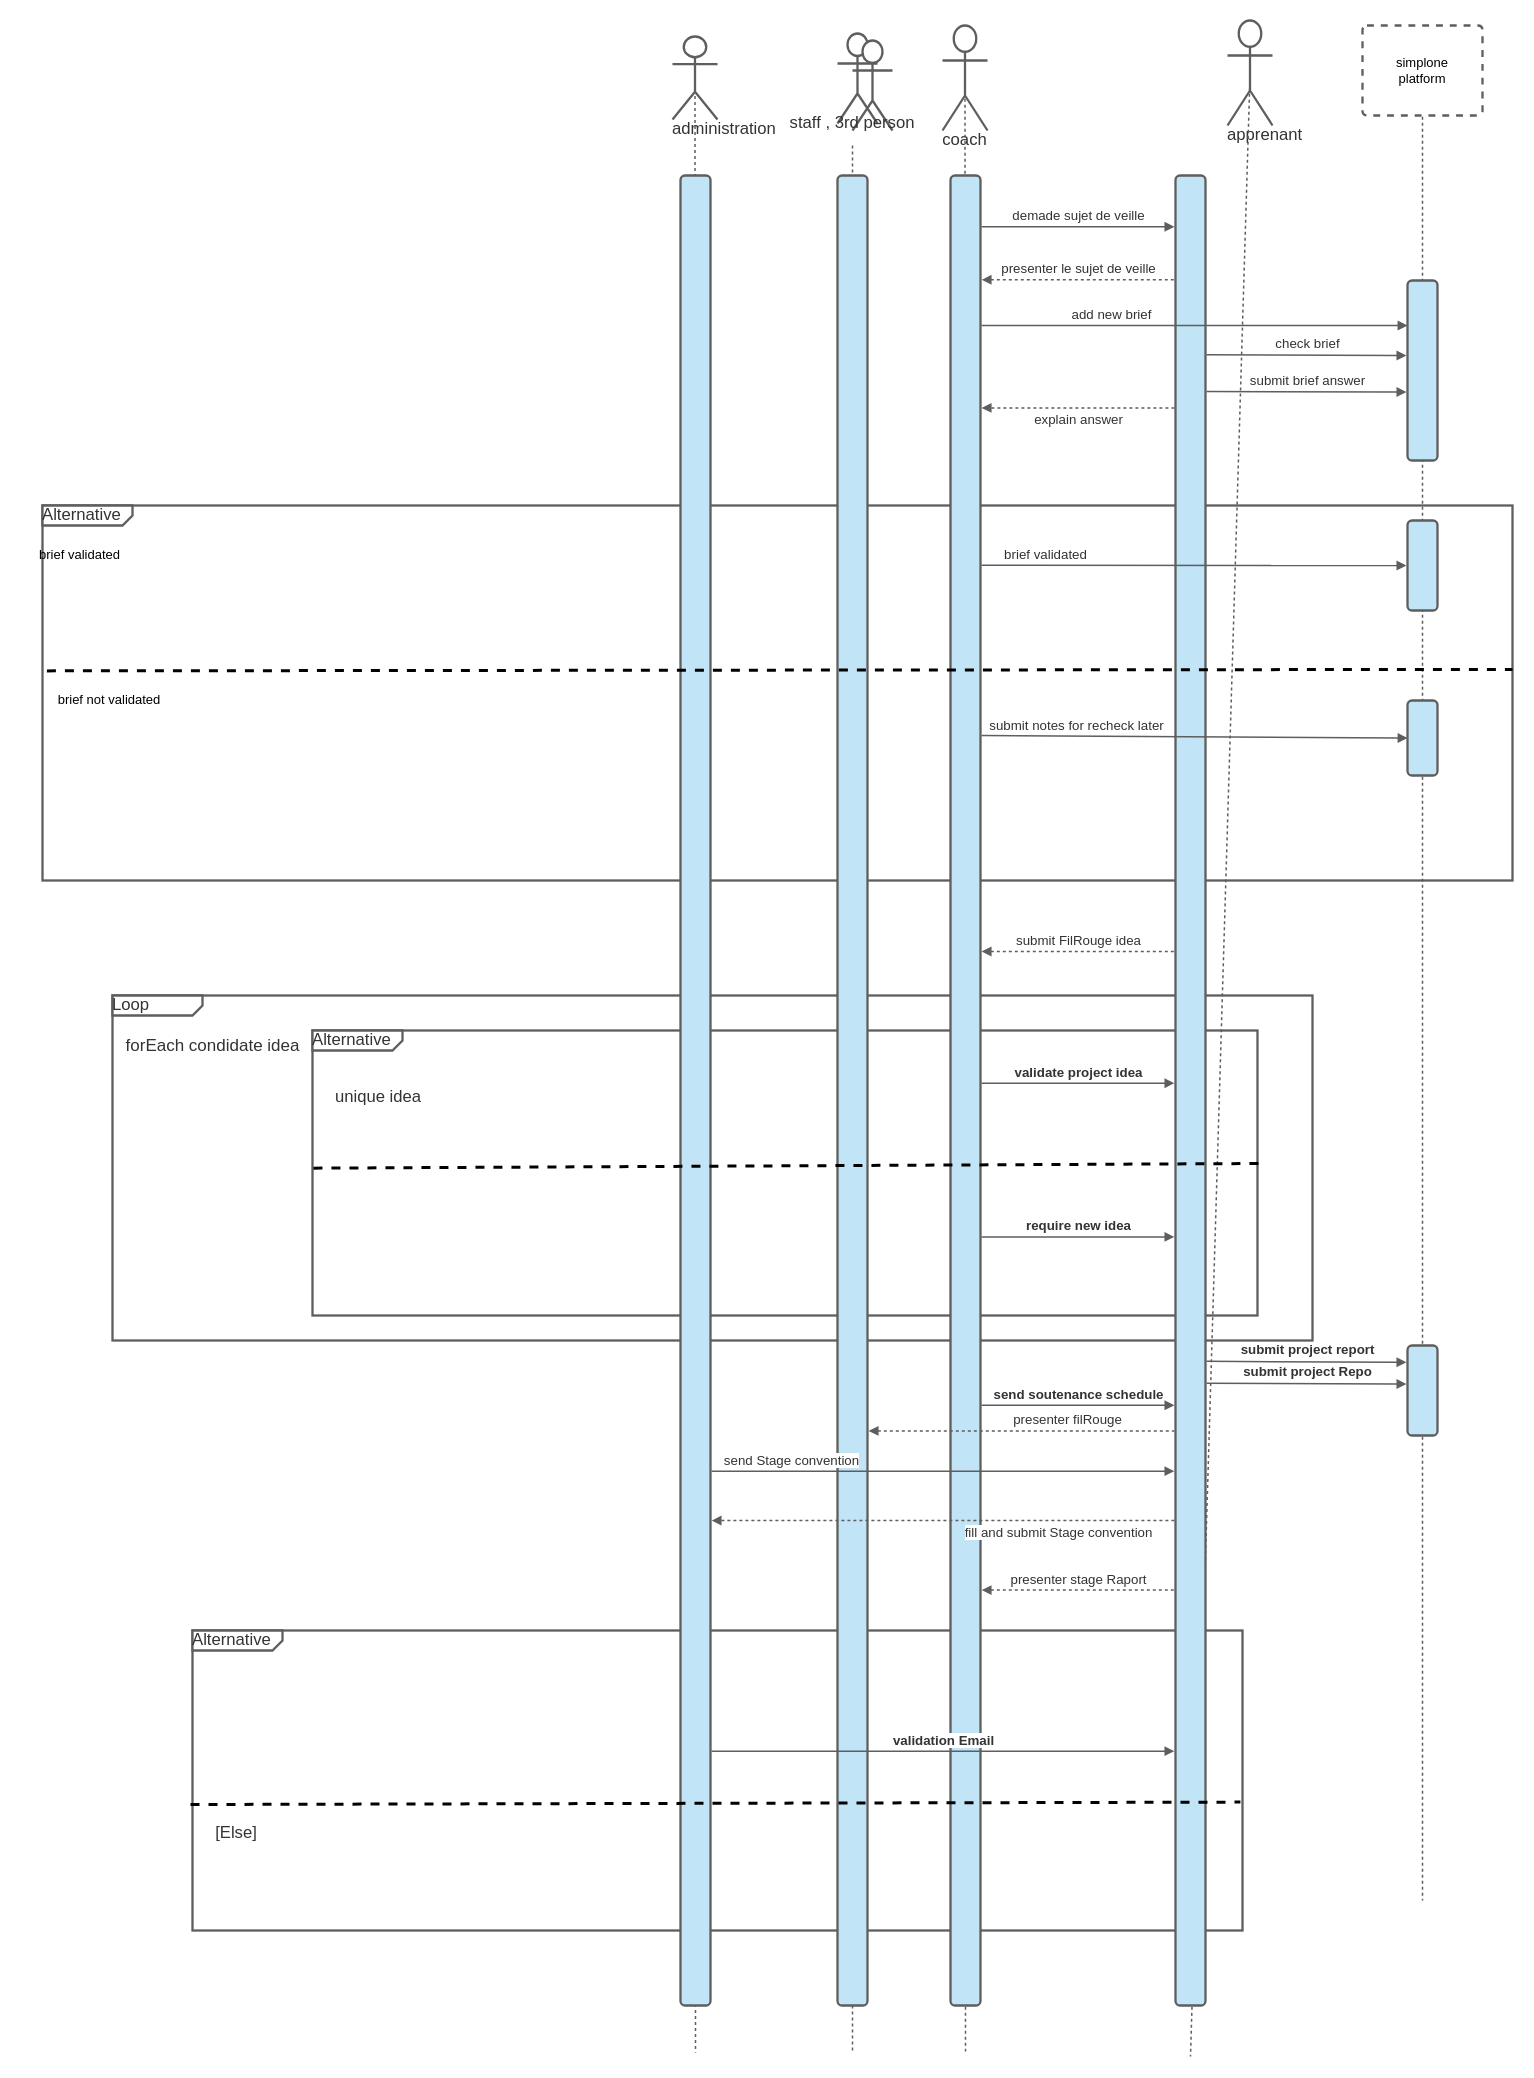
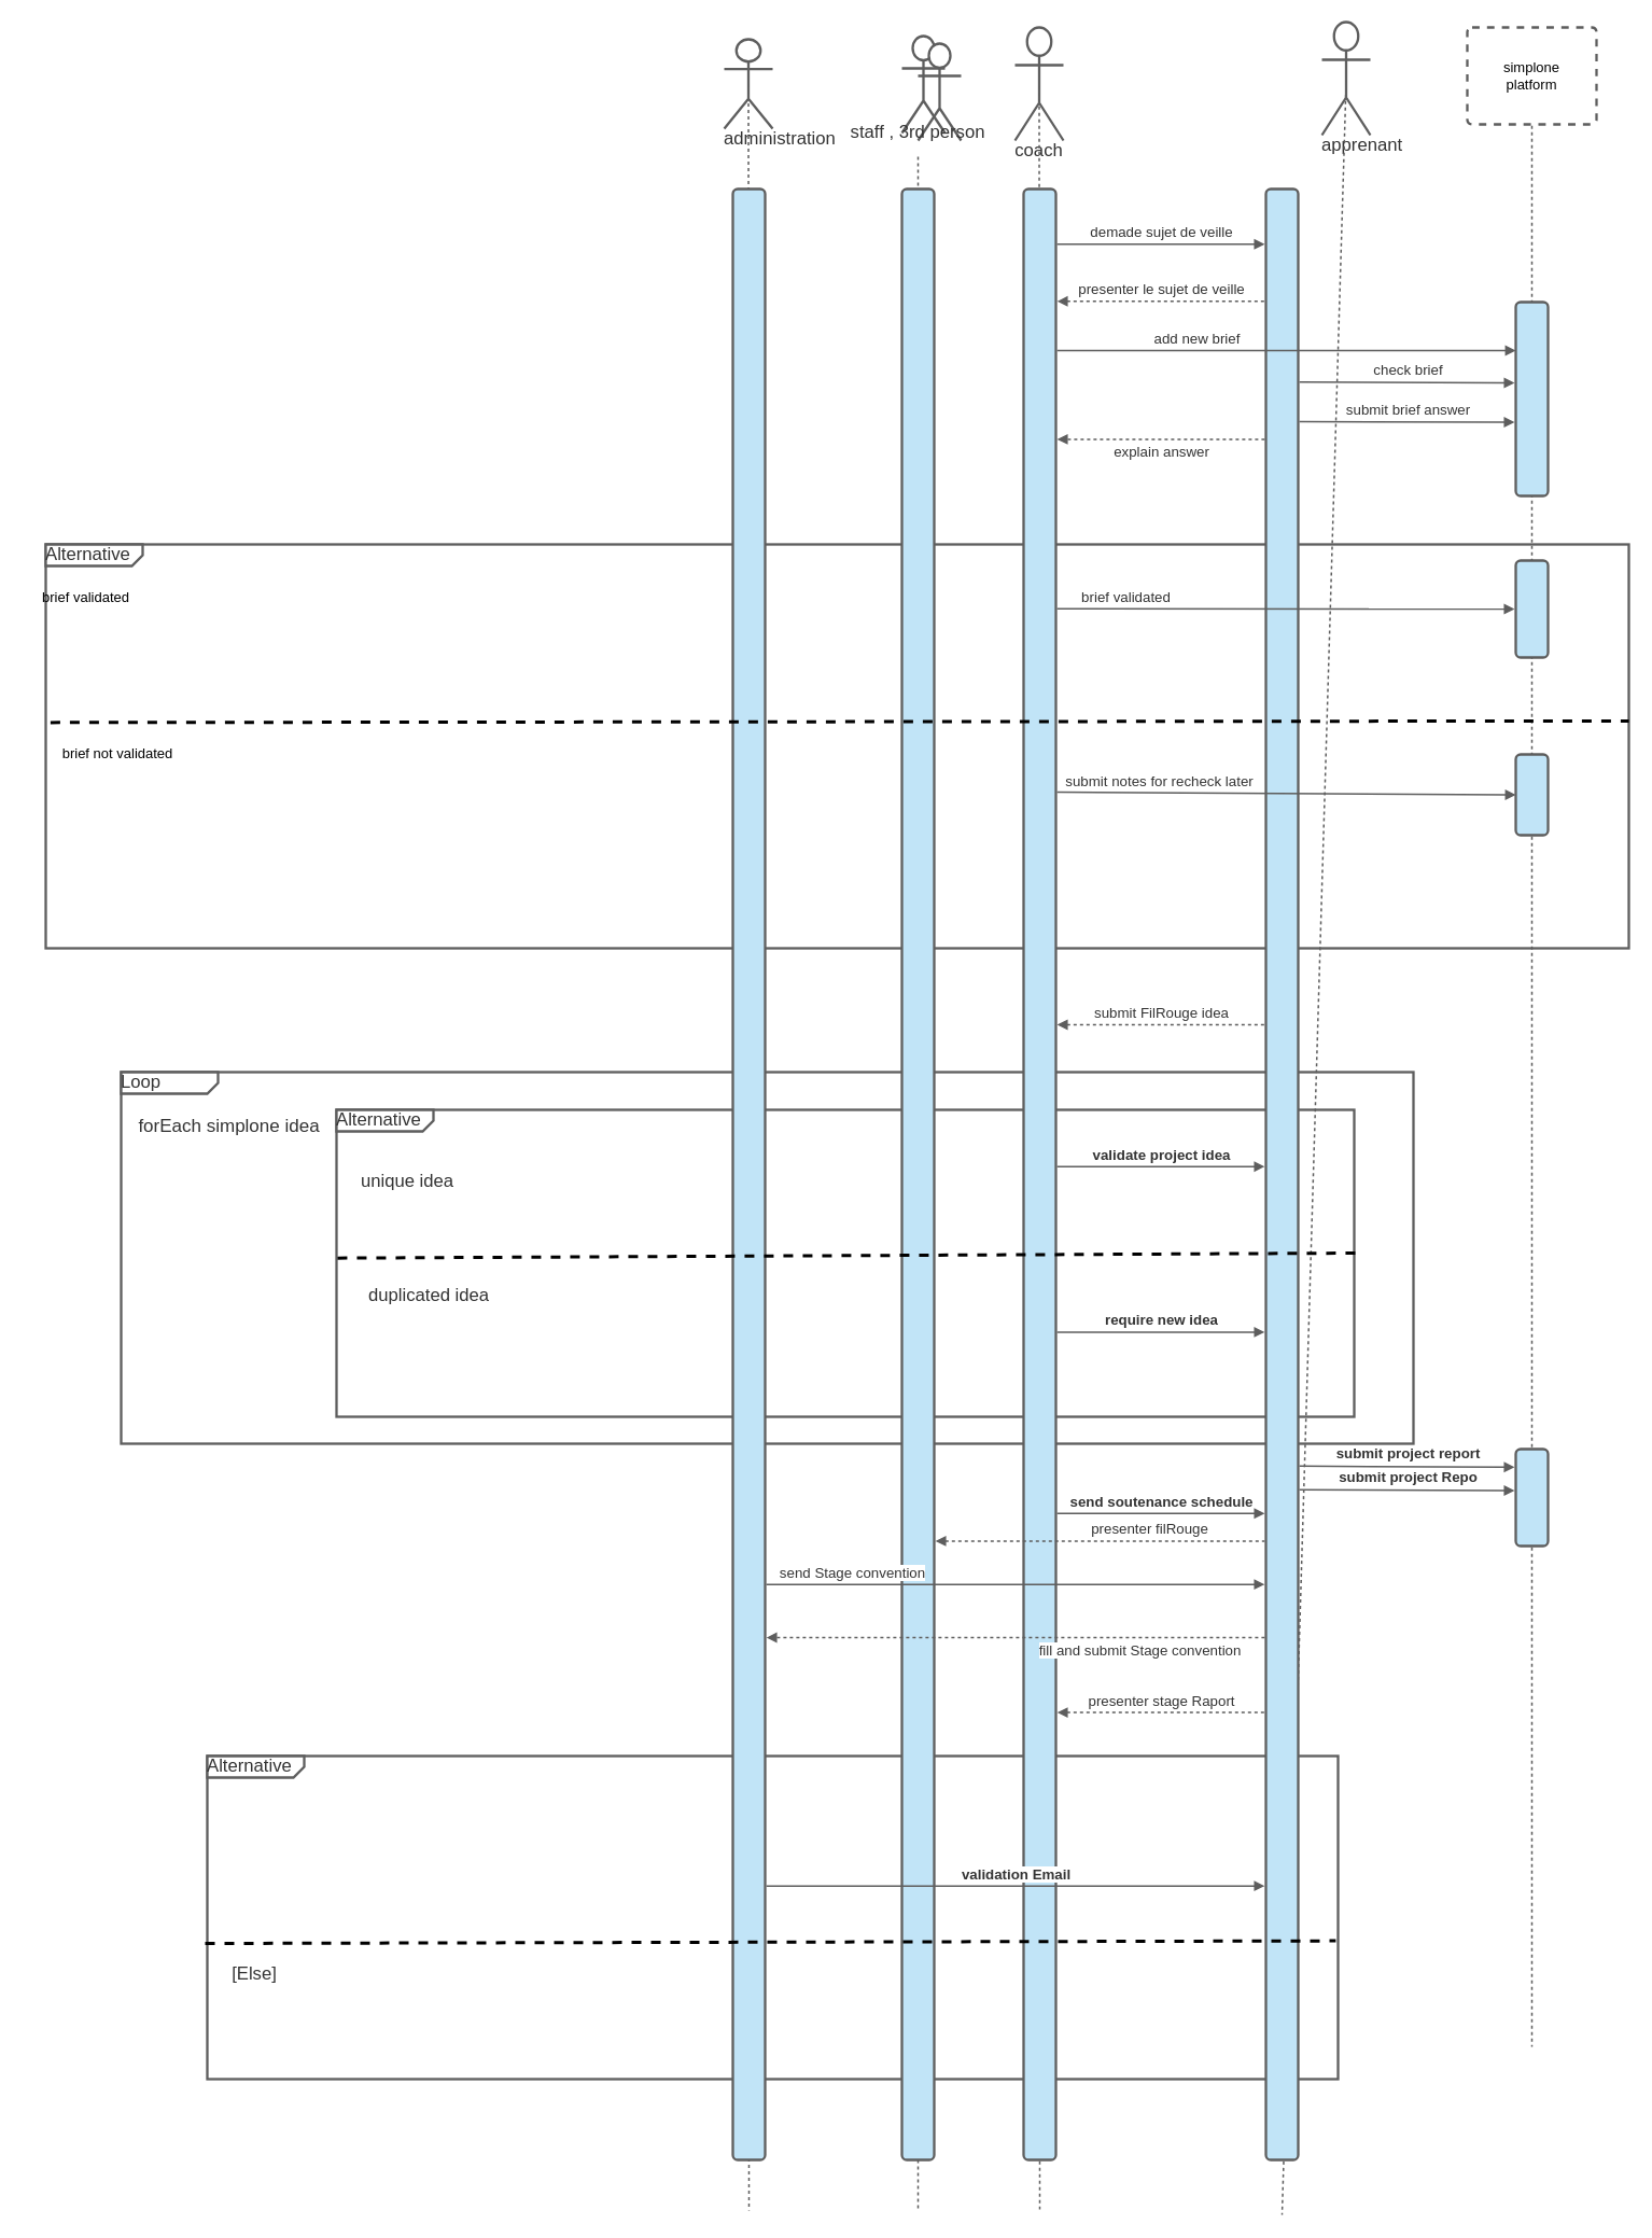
- <mxCell id="5" value="&lt;span style=&quot;color: rgb(51 , 51 , 51) ; font-size: 17px ; text-align: left&quot;&gt;forEach condidate idea&lt;/span&gt;" style="text;html=1;strokeColor=none;fillColor=none;align=center;verticalAlign=middle;whiteSpace=wrap;rounded=0;fontSize=13;" vertex="1" parent="4"><mxGeometry x="9" y="36" width="183" height="30" as="geometry" /></mxCell>
+ <mxCell id="5" value="&lt;span style=&quot;color: rgb(51 , 51 , 51) ; font-size: 17px ; text-align: left&quot;&gt;forEach simplone idea&lt;/span&gt;" style="text;html=1;strokeColor=none;fillColor=none;align=center;verticalAlign=middle;whiteSpace=wrap;rounded=0;fontSize=13;" vertex="1" parent="4"><mxGeometry x="9" y="36" width="183" height="30" as="geometry" /></mxCell>
+ <mxCell id="7" value="&lt;span data-lucid-type=&quot;application/vnd.lucid.text&quot; data-lucid-content=&quot;{&amp;#34;t&amp;#34;:&amp;#34;duplicated idea&amp;#34;,&amp;#34;m&amp;#34;:[{&amp;#34;s&amp;#34;:0,&amp;#34;n&amp;#34;:&amp;#34;s&amp;#34;,&amp;#34;v&amp;#34;:22.222,&amp;#34;e&amp;#34;:15},{&amp;#34;s&amp;#34;:0,&amp;#34;n&amp;#34;:&amp;#34;c&amp;#34;,&amp;#34;v&amp;#34;:&amp;#34;333333ff&amp;#34;,&amp;#34;e&amp;#34;:15}]}&quot;&gt;&lt;span style=&quot;font-size: 16.667px ; color: #333333&quot;&gt;duplicated idea&lt;/span&gt;&lt;/span&gt;" style="text;html=1;strokeColor=none;fillColor=none;align=center;verticalAlign=middle;whiteSpace=wrap;rounded=0;fontSize=13;" vertex="1" parent="4"><mxGeometry x="224" y="192" width="124" height="30" as="geometry" /></mxCell>
